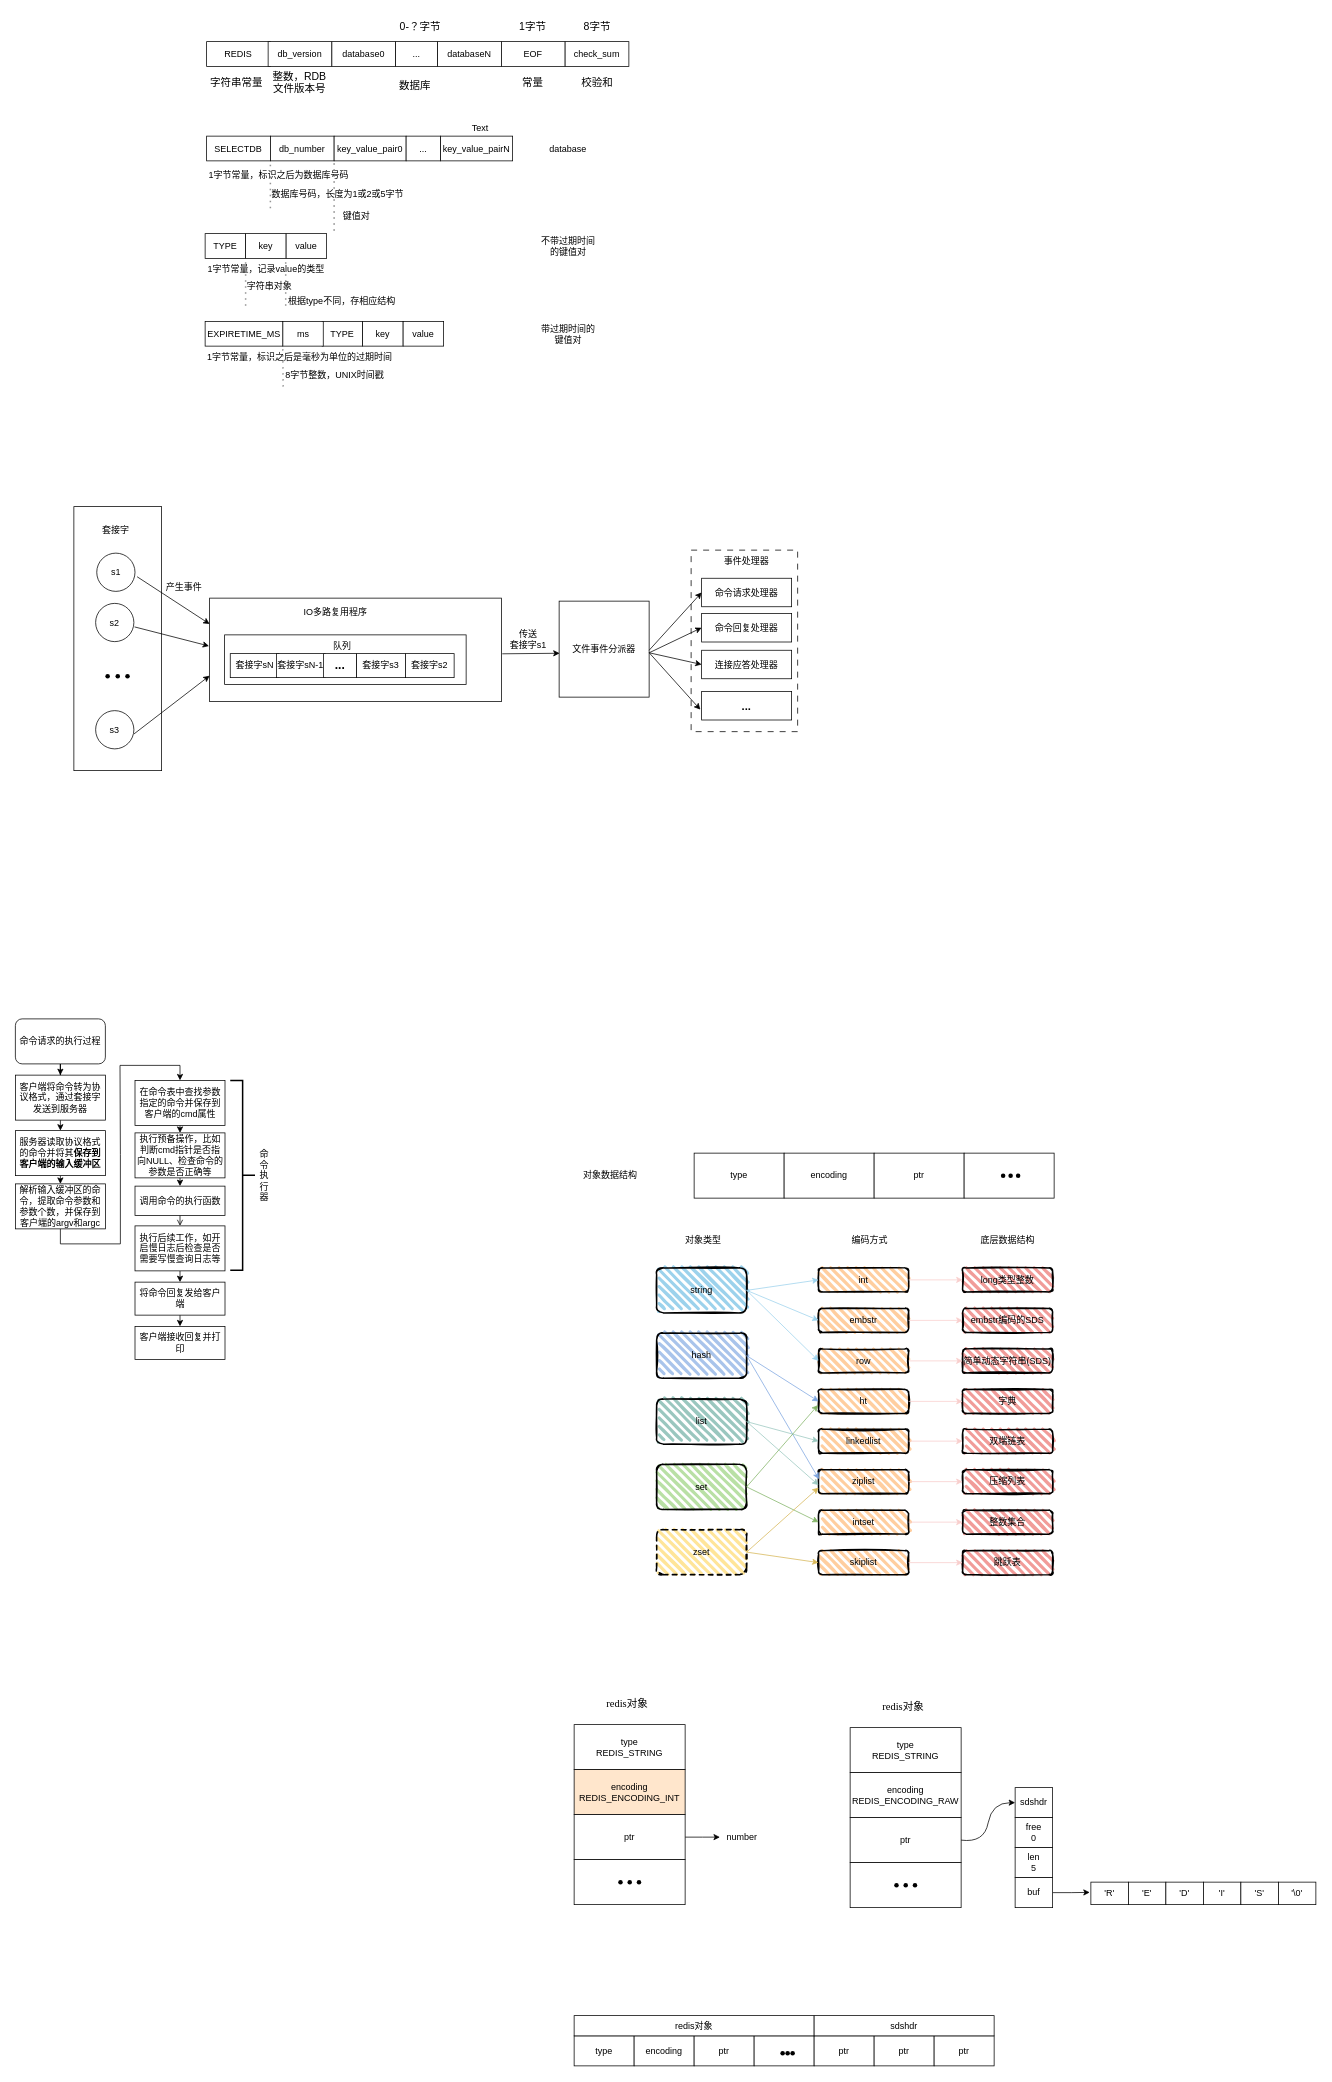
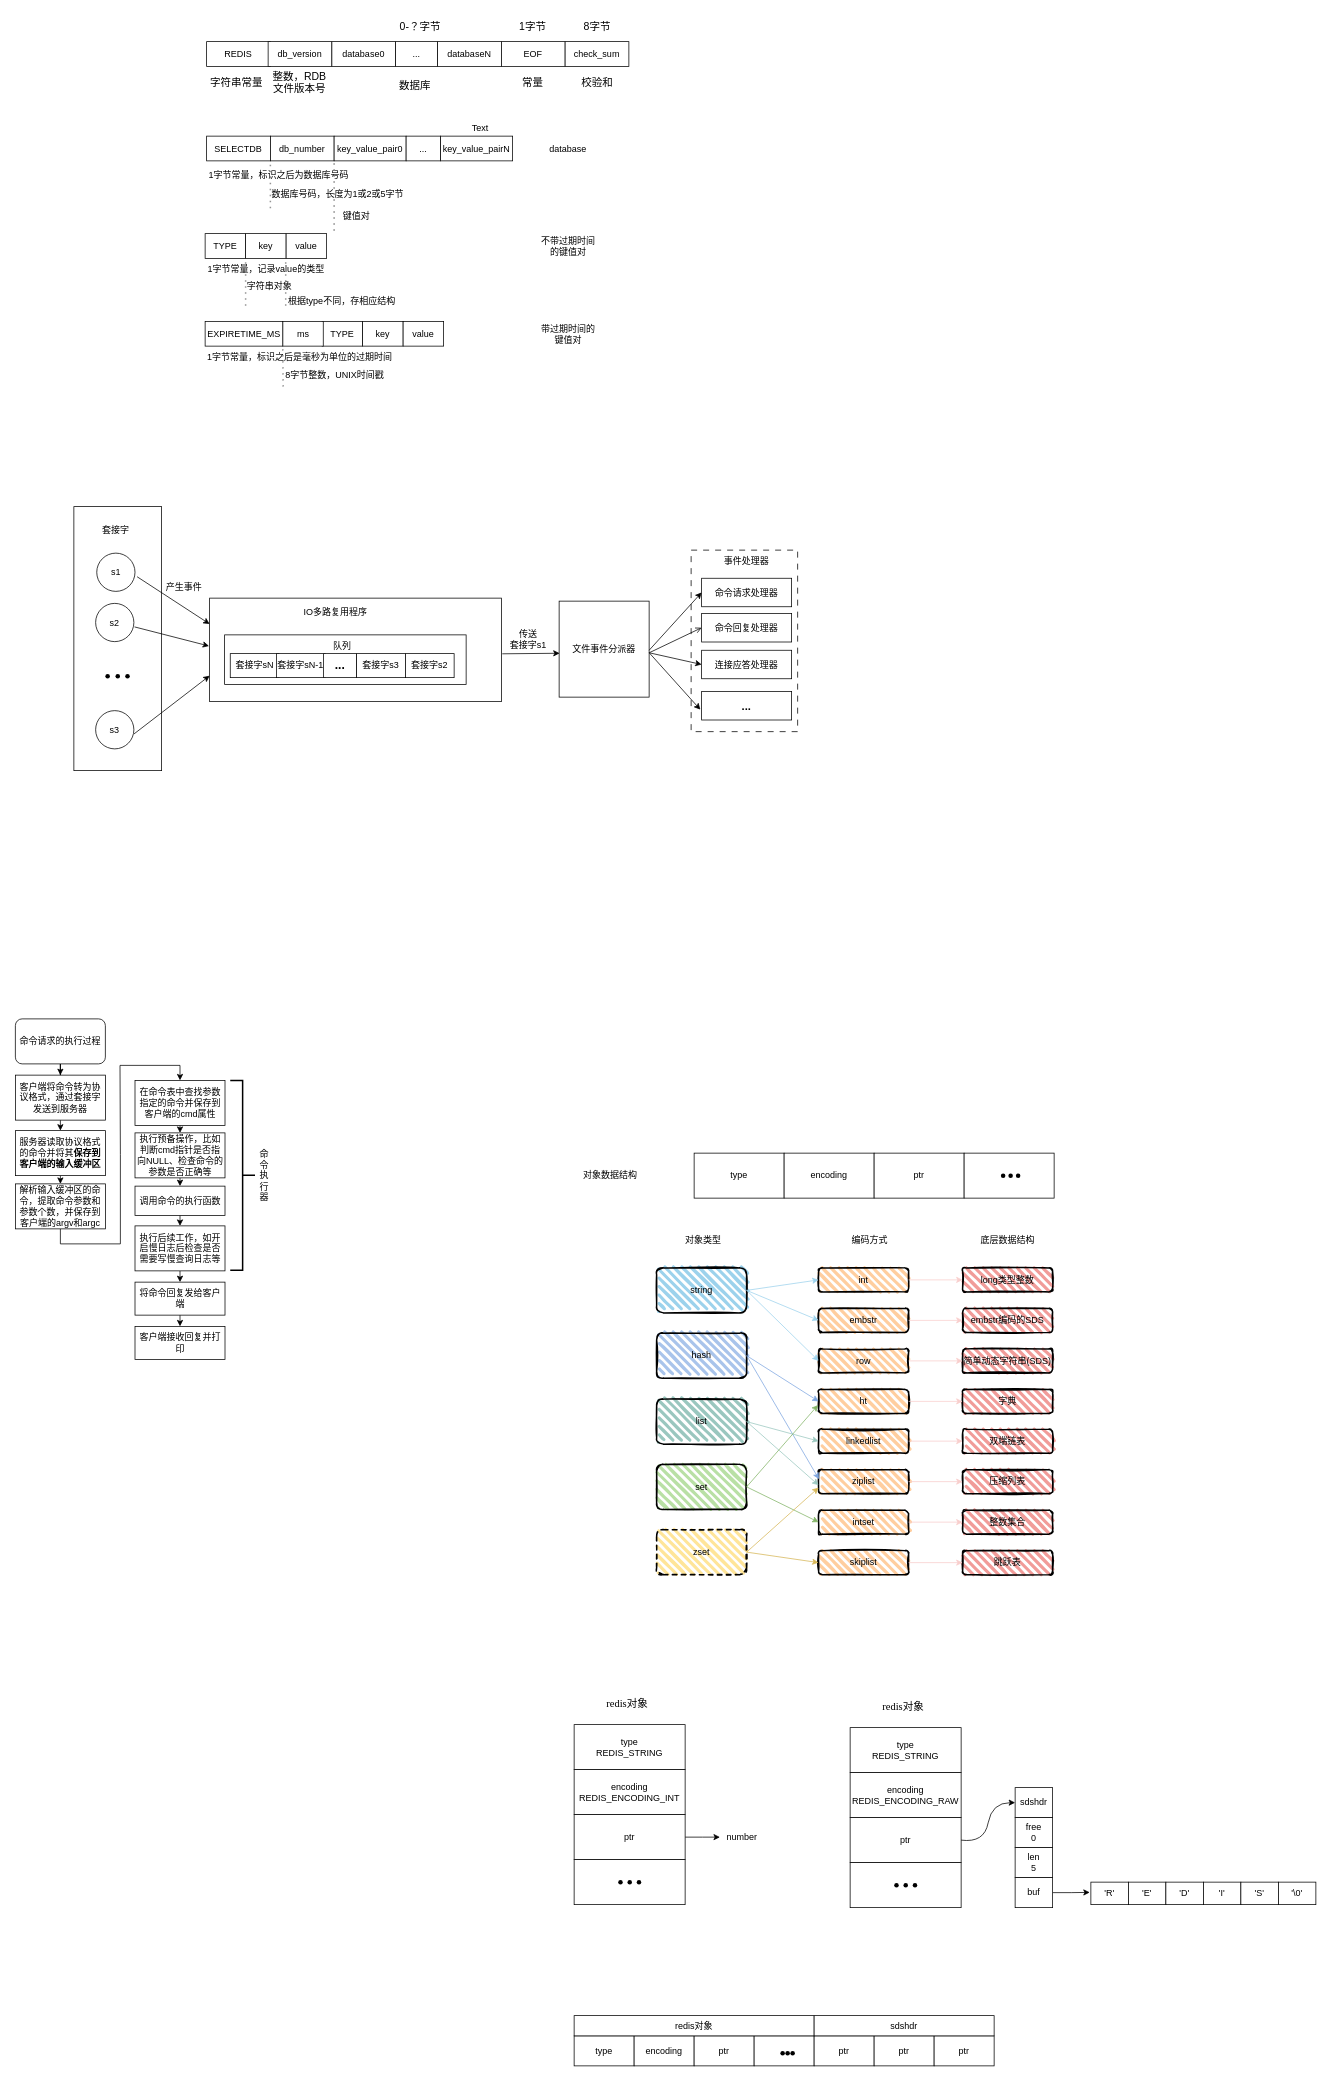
- <mxCell id="75" value="" style="endArrow=classic;html=1;rounded=0;entryX=0;entryY=0.5;entryDx=0;entryDy=0;exitX=1.001;exitY=0.538;exitDx=0;exitDy=0;exitPerimeter=0;" parent="1" source="67" target="69" edge="1"><mxGeometry width="50" height="50" relative="1" as="geometry"><mxPoint x="876" y="881" as="sourcePoint" /><mxPoint x="946" y="804.5" as="targetPoint" /></mxGeometry></mxCell>
+ <mxCell id="75" value="" style="endArrow=open;html=1;rounded=0;entryX=0;entryY=0.5;entryDx=0;entryDy=0;exitX=1.001;exitY=0.538;exitDx=0;exitDy=0;exitPerimeter=0;" parent="1" source="67" target="69" edge="1"><mxGeometry width="50" height="50" relative="1" as="geometry"><mxPoint x="876" y="881" as="sourcePoint" /><mxPoint x="946" y="804.5" as="targetPoint" /></mxGeometry></mxCell>
- <mxCell id="93" style="edgeStyle=orthogonalEdgeStyle;rounded=0;orthogonalLoop=1;jettySize=auto;html=1;exitX=0.5;exitY=1;exitDx=0;exitDy=0;entryX=0.5;entryY=0;entryDx=0;entryDy=0;endArrow=open;" parent="1" source="94" target="96" edge="1"><mxGeometry relative="1" as="geometry" /></mxCell>
+ <mxCell id="93" style="edgeStyle=orthogonalEdgeStyle;rounded=0;orthogonalLoop=1;jettySize=auto;html=1;exitX=0.5;exitY=1;exitDx=0;exitDy=0;entryX=0.5;entryY=0;entryDx=0;entryDy=0;" parent="1" source="94" target="96" edge="1"><mxGeometry relative="1" as="geometry" /></mxCell>
- <mxCell id="155" value="&lt;div&gt;encoding&lt;/div&gt;REDIS_ENCODING_INT" style="rounded=0;whiteSpace=wrap;html=1;fillColor=#ffe6cc;" parent="1" vertex="1"><mxGeometry x="765" y="2359" width="148" height="60" as="geometry" /></mxCell>
+ <mxCell id="155" value="&lt;div&gt;encoding&lt;/div&gt;REDIS_ENCODING_INT" style="rounded=0;whiteSpace=wrap;html=1;" parent="1" vertex="1"><mxGeometry x="765" y="2359" width="148" height="60" as="geometry" /></mxCell>
